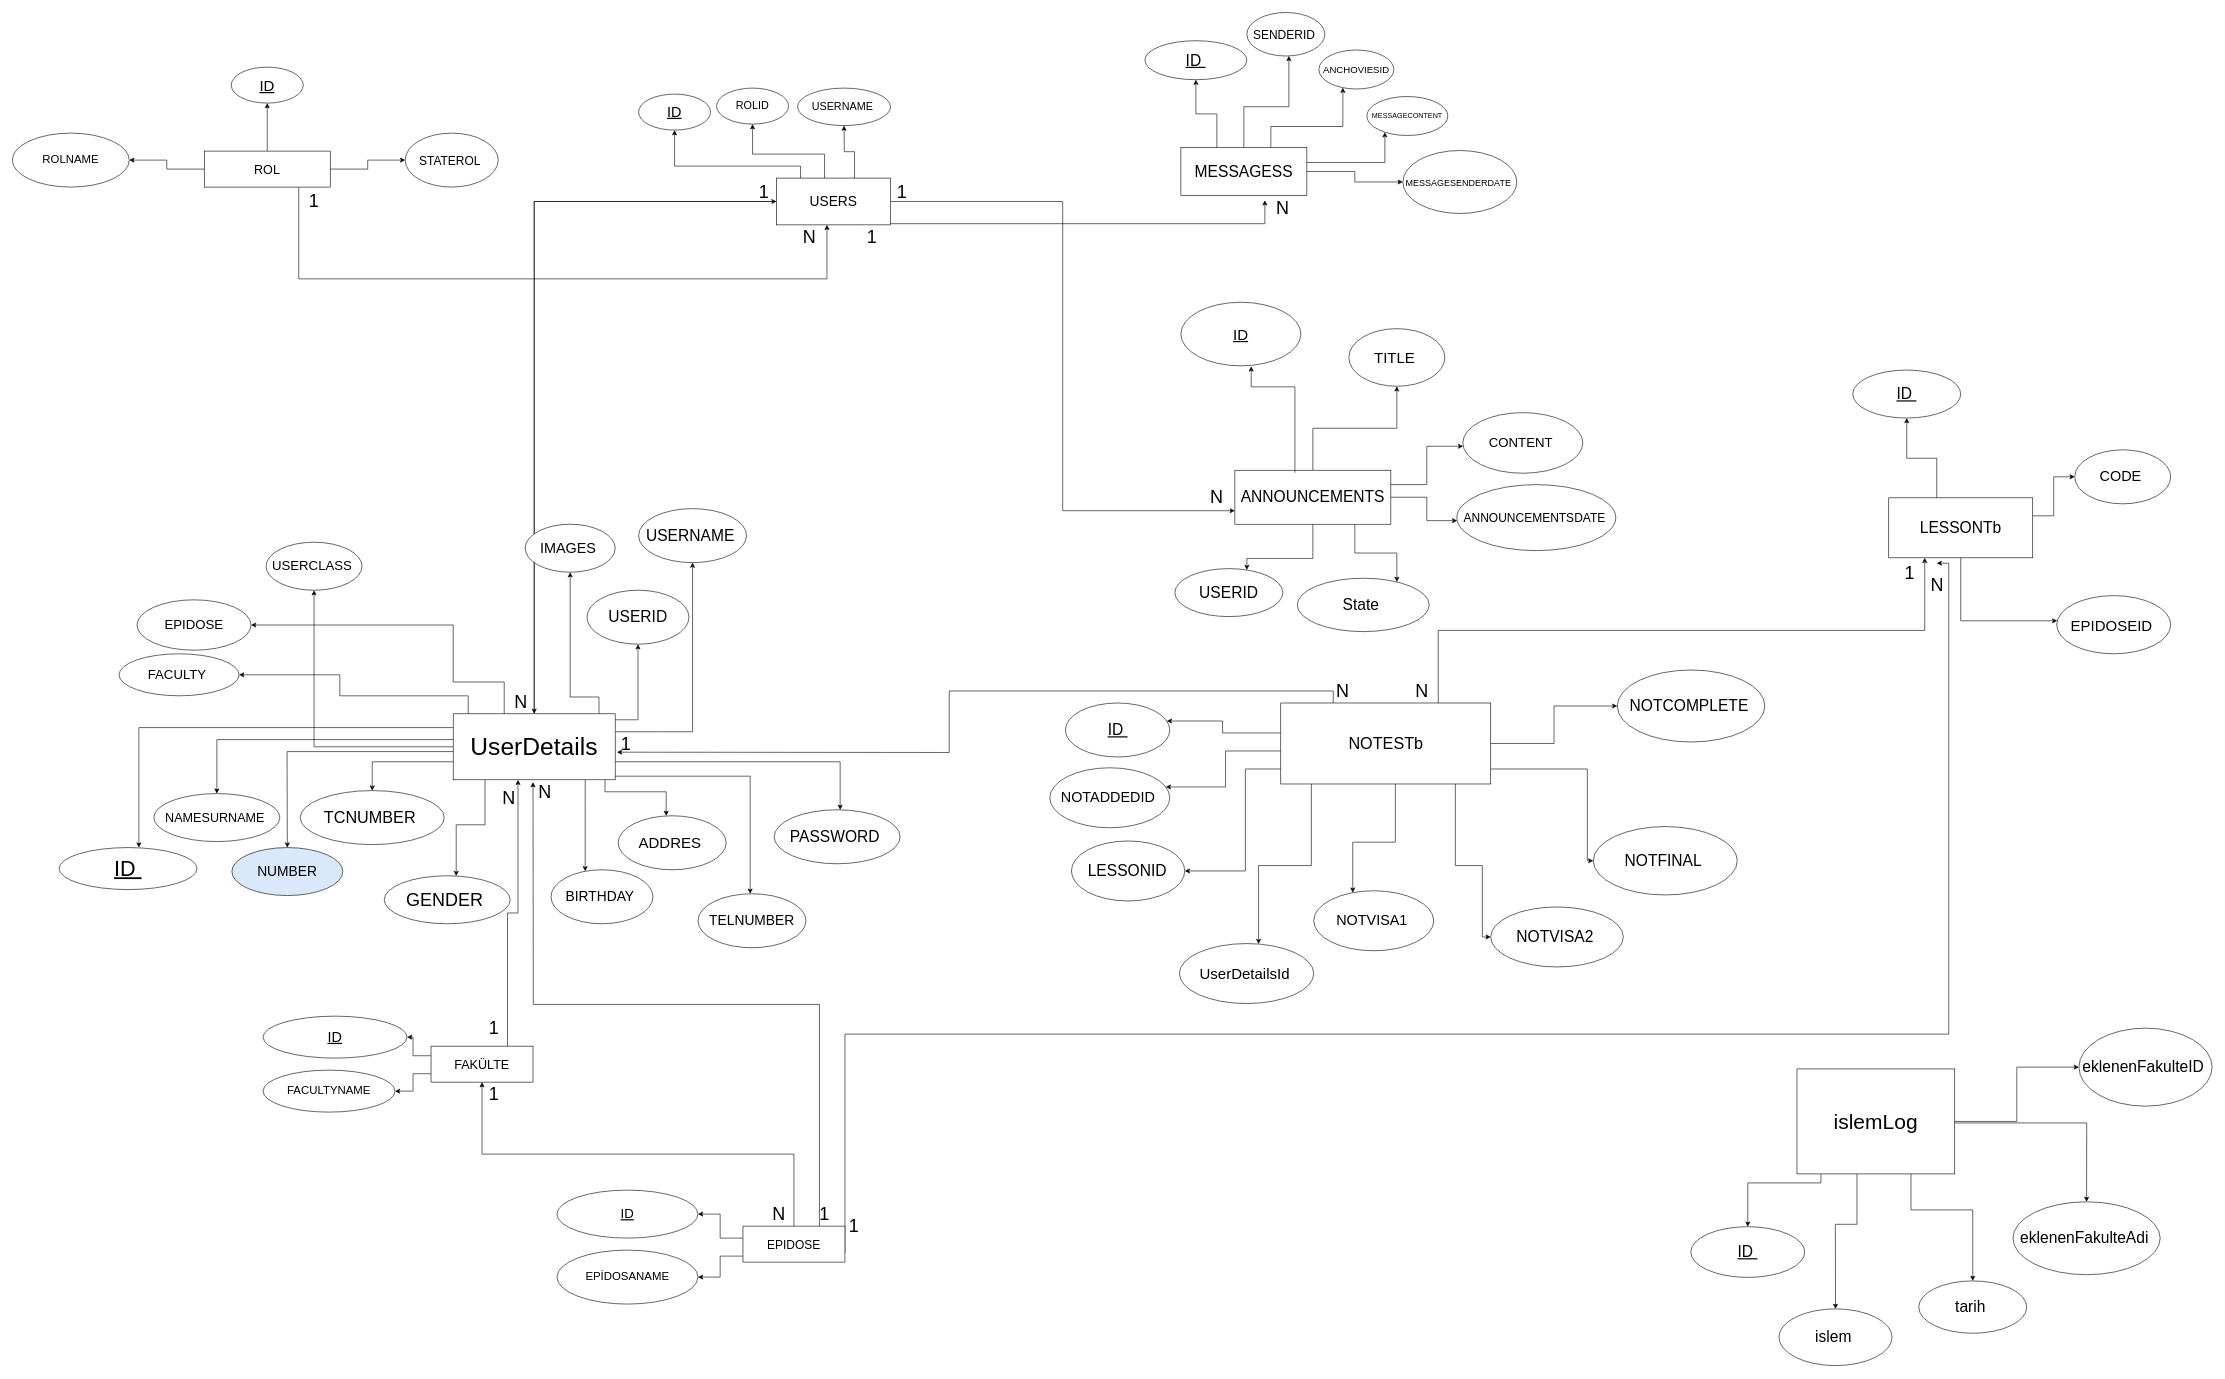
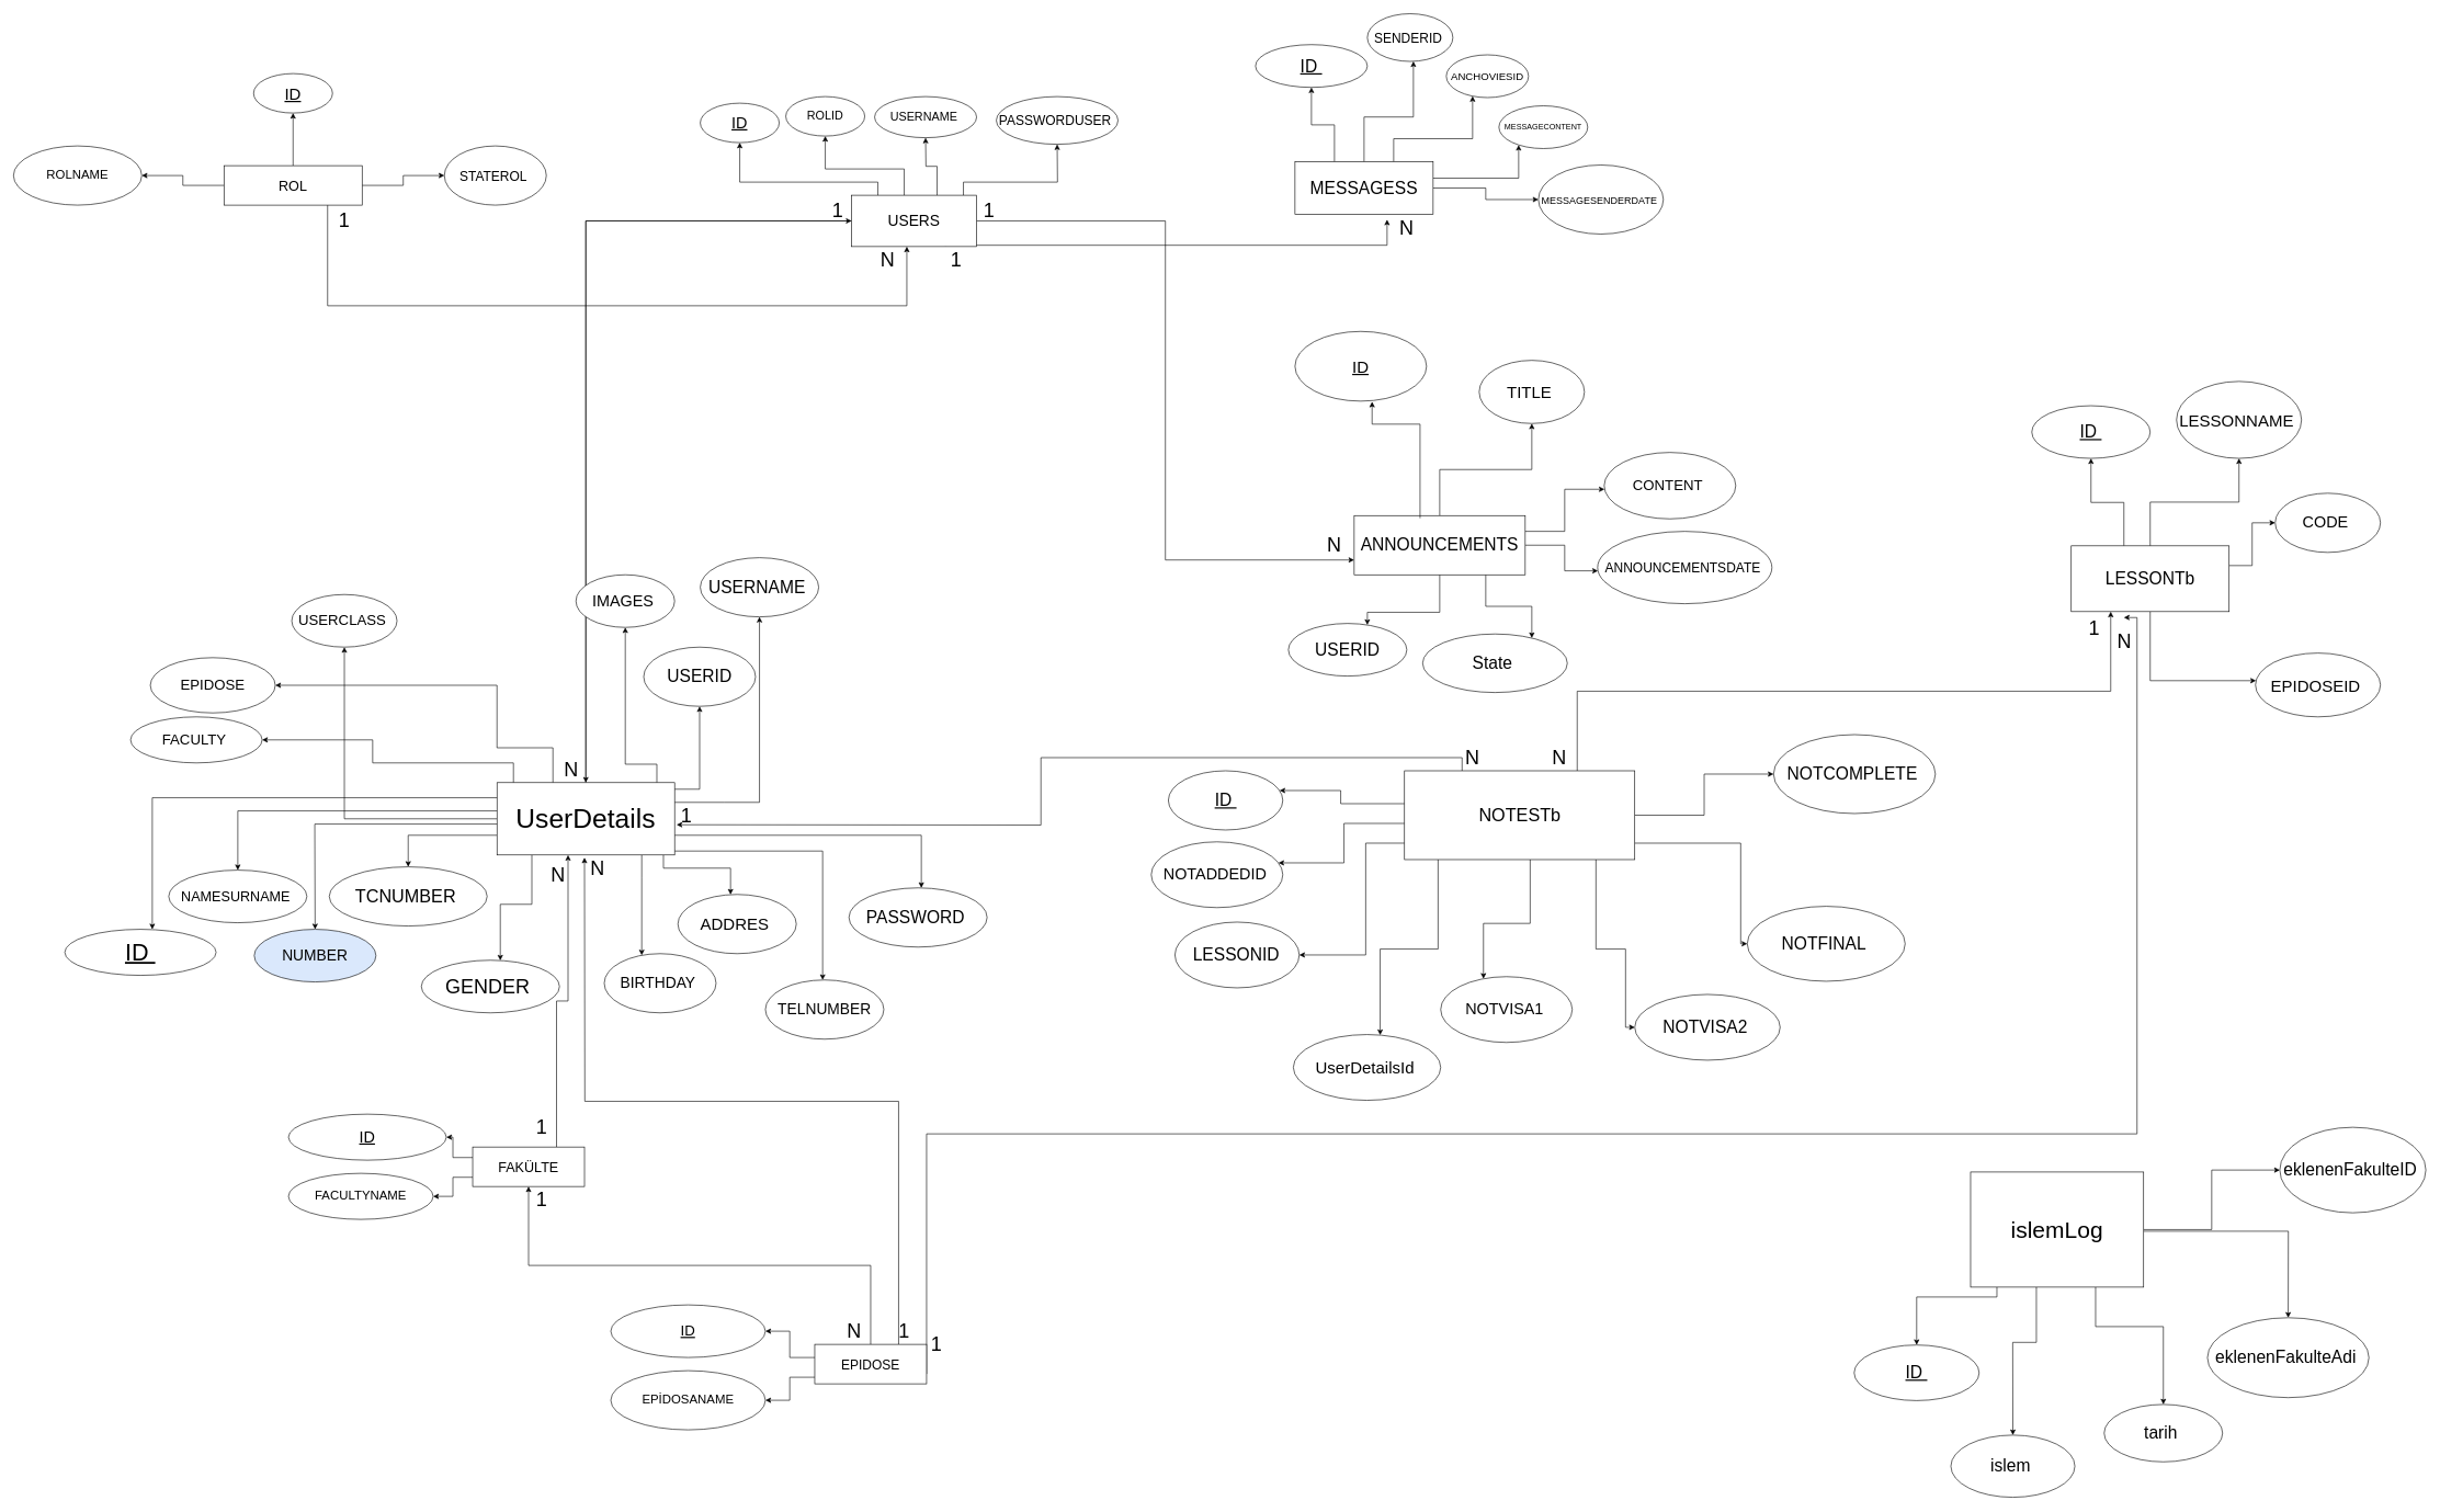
+ <mxCell id="20" value="&lt;font style=&quot;vertical-align: inherit&quot;&gt;&lt;font style=&quot;vertical-align: inherit ; font-size: 20px&quot;&gt;PASSWORDUSER&amp;nbsp;&lt;/font&gt;&lt;/font&gt;" style="ellipse;whiteSpace=wrap;html=1;rounded=0;" vertex="1" parent="1"><mxGeometry x="1514" y="146" width="185" height="72.5" as="geometry" /></mxCell>
+ <mxCell id="12" value="" style="edgeStyle=orthogonalEdgeStyle;rounded=0;orthogonalLoop=1;jettySize=auto;html=1;" edge="1" parent="1" source="17" target="20"><mxGeometry relative="1" as="geometry"><Array as="points"><mxPoint x="1464" y="276" /><mxPoint x="1607" y="276" /></Array></mxGeometry></mxCell>
+ <mxCell id="144" value="&lt;font style=&quot;font-size: 25px&quot;&gt;LESSONNAME&amp;nbsp;&lt;/font&gt;" style="ellipse;whiteSpace=wrap;html=1;" vertex="1" parent="1"><mxGeometry x="3308" y="579" width="190" height="117" as="geometry" /></mxCell>
+ <mxCell id="139" value="" style="edgeStyle=orthogonalEdgeStyle;rounded=0;orthogonalLoop=1;jettySize=auto;html=1;" edge="1" parent="1" source="142" target="144"><mxGeometry relative="1" as="geometry"><mxPoint x="3378" y="649" as="targetPoint" /></mxGeometry></mxCell>
